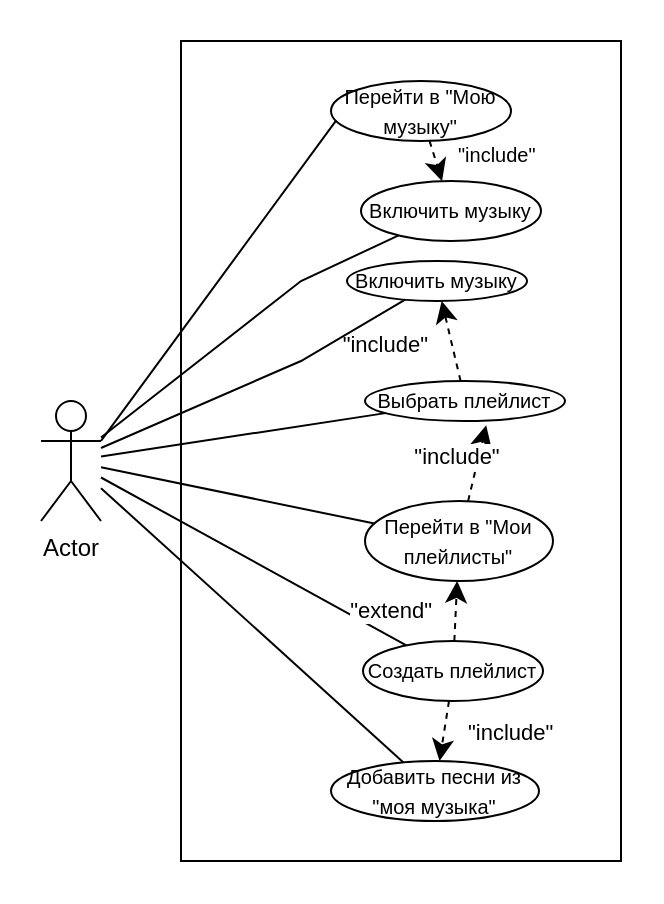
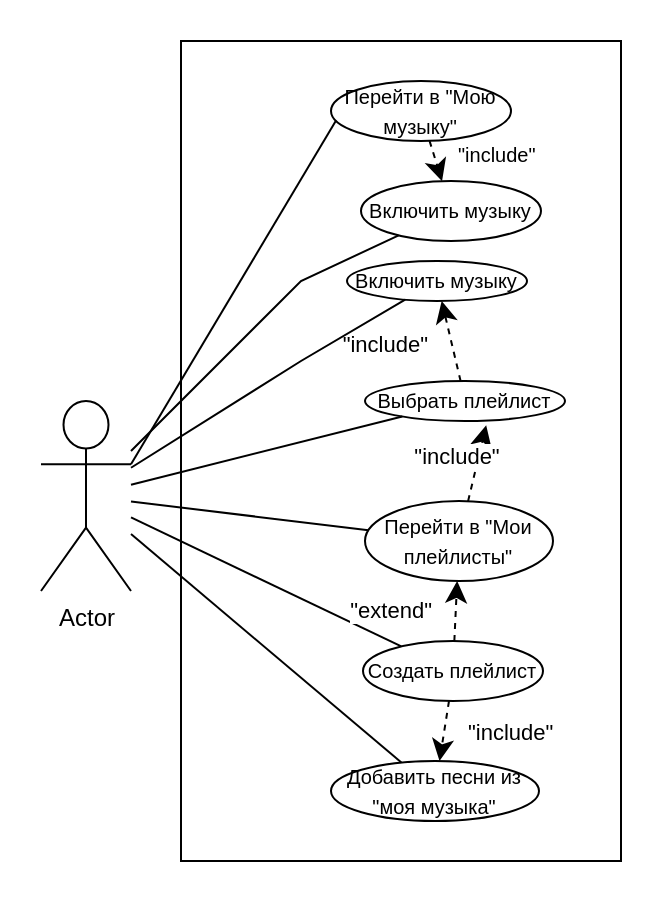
- <mxCell id="2" value="Actor" style="shape=umlActor;verticalLabelPosition=bottom;verticalAlign=top;html=1;outlineConnect=0;" parent="1" vertex="1"><mxGeometry x="20" y="200" width="30" height="60" as="geometry" /></mxCell>
+ <mxCell id="2" value="Actor" style="shape=umlActor;verticalLabelPosition=bottom;verticalAlign=top;html=1;outlineConnect=0;" parent="1" vertex="1"><mxGeometry x="20" y="200" width="45" height="95" as="geometry" /></mxCell>
